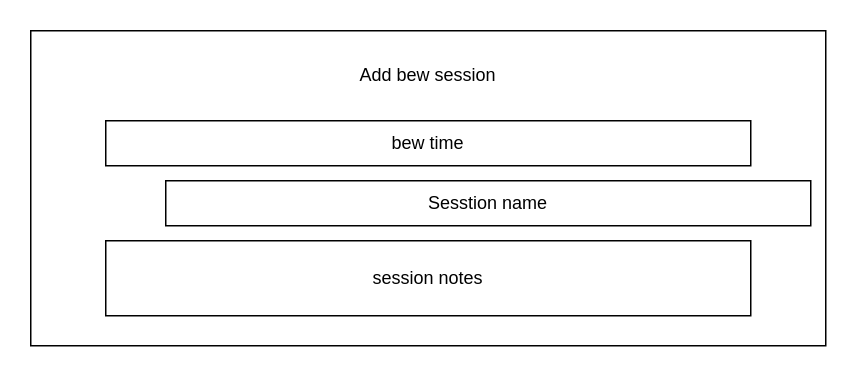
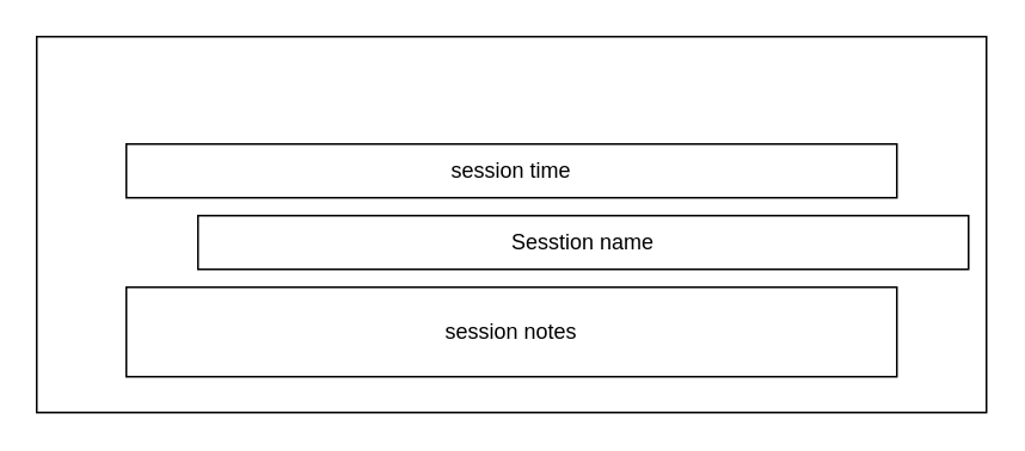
- <mxCell id="3" value="Add bew session" style="text;html=1;strokeColor=none;fillColor=none;align=center;verticalAlign=middle;whiteSpace=wrap;rounded=0;" vertex="1" parent="1"><mxGeometry x="185" y="40" width="200" height="20" as="geometry" /></mxCell>
- <mxCell id="4" value="bew time" style="rounded=0;whiteSpace=wrap;html=1;" vertex="1" parent="1"><mxGeometry x="70" y="80" width="430" height="30" as="geometry" /></mxCell>
+ <mxCell id="4" value="session time" style="rounded=0;whiteSpace=wrap;html=1;" vertex="1" parent="1"><mxGeometry x="70" y="80" width="430" height="30" as="geometry" /></mxCell>
